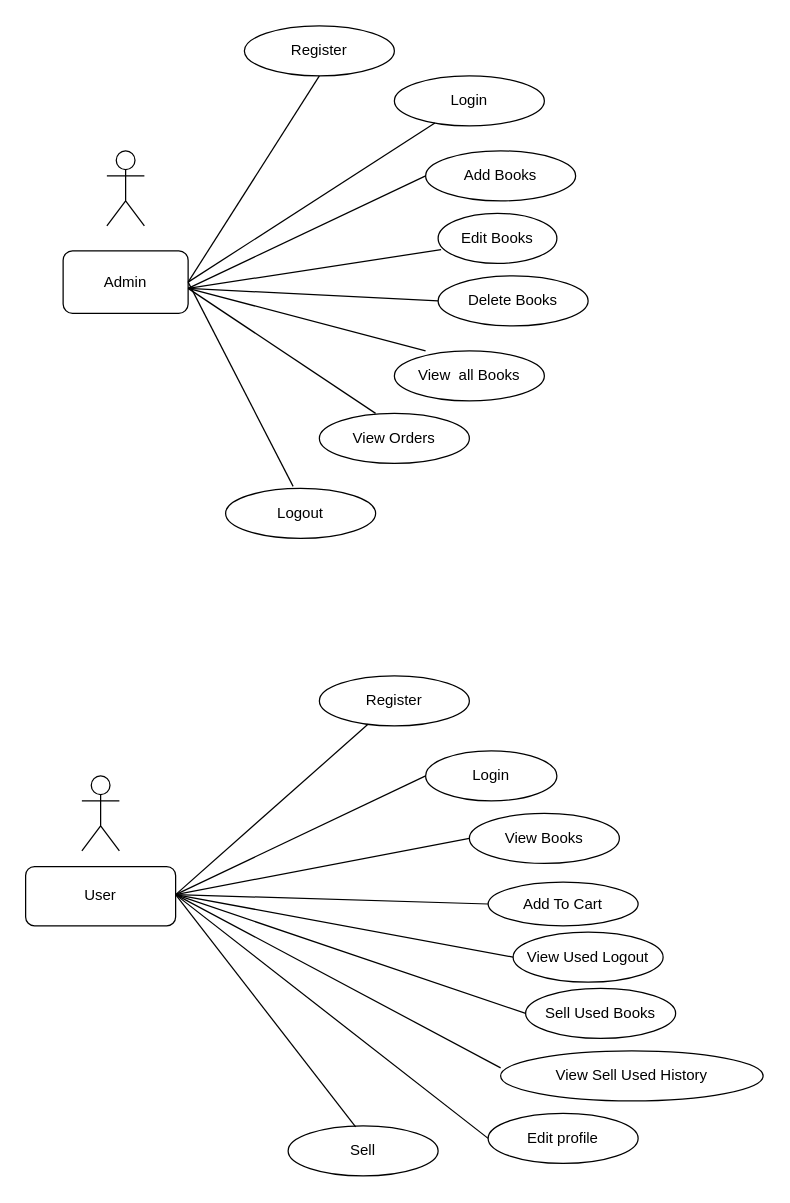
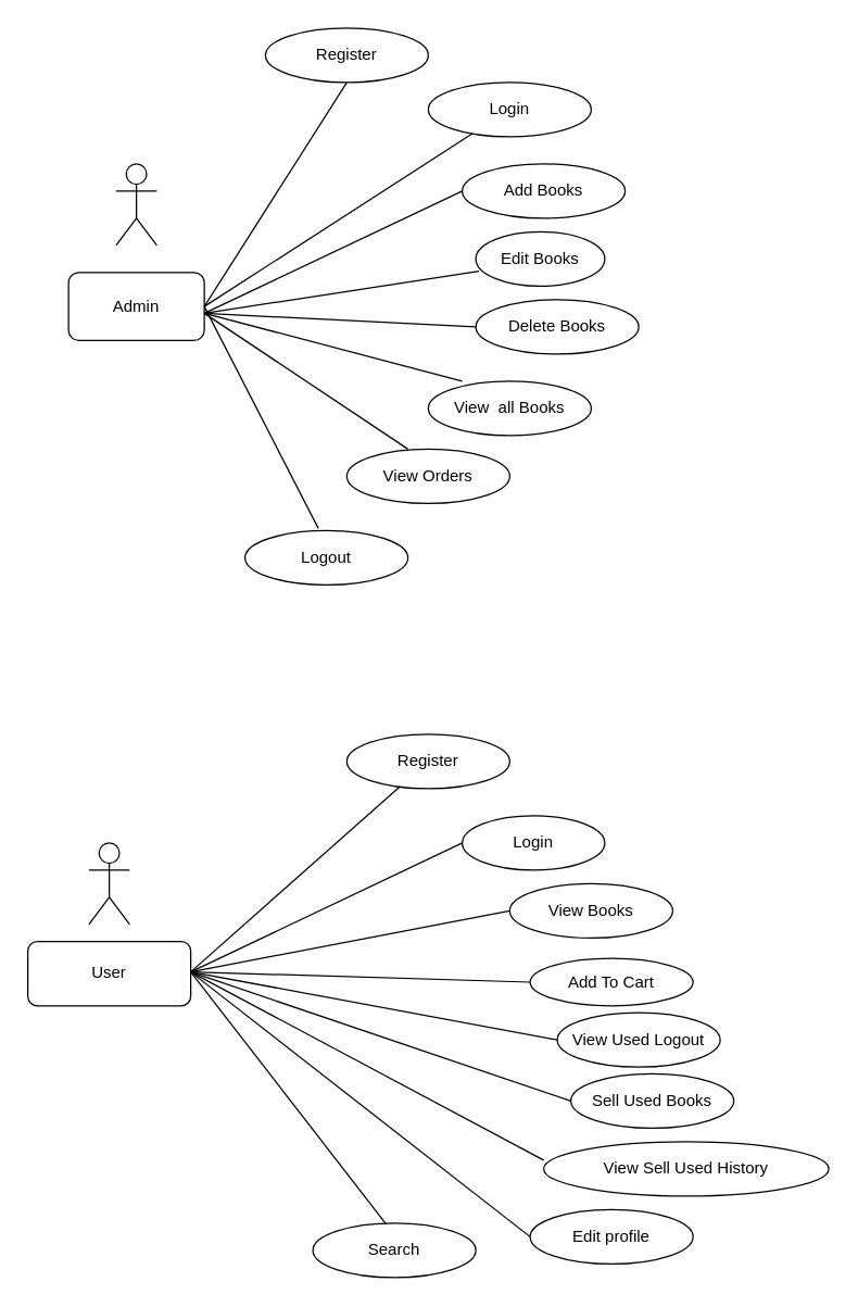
- <mxCell id="27" value="Sell" style="ellipse;whiteSpace=wrap;html=1;" vertex="1" parent="1"><mxGeometry x="230" y="900" width="120" height="40" as="geometry" /></mxCell>
+ <mxCell id="27" value="Search" style="ellipse;whiteSpace=wrap;html=1;" vertex="1" parent="1"><mxGeometry x="230" y="900" width="120" height="40" as="geometry" /></mxCell>
